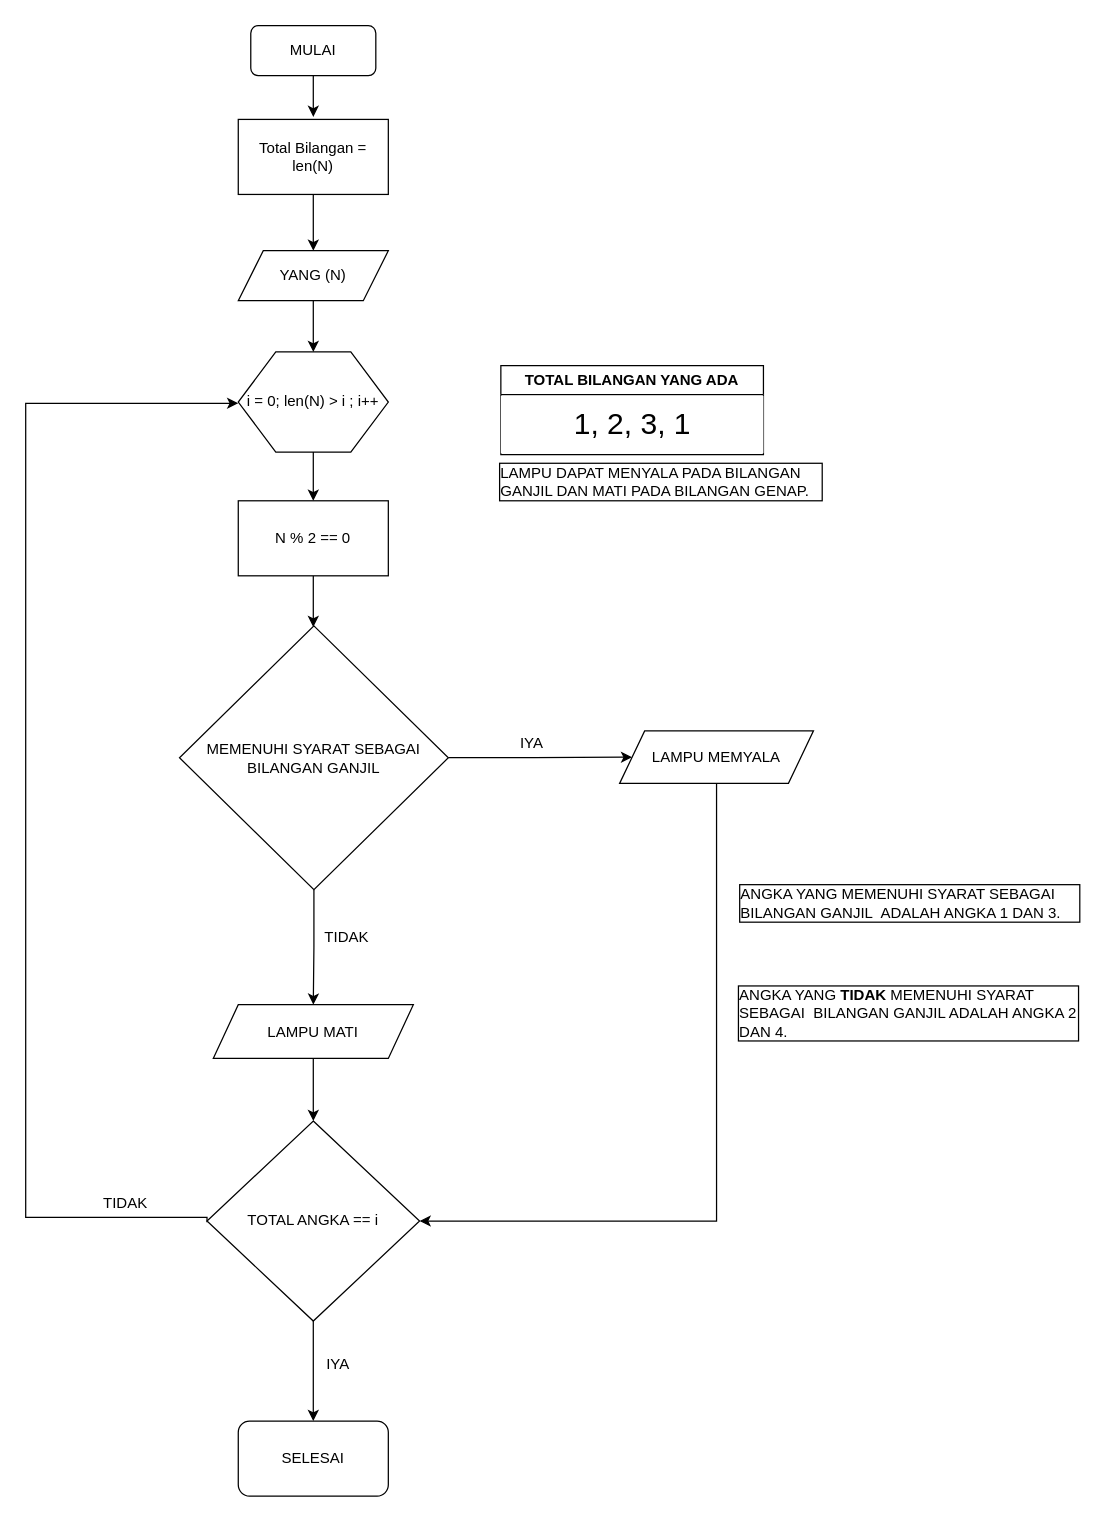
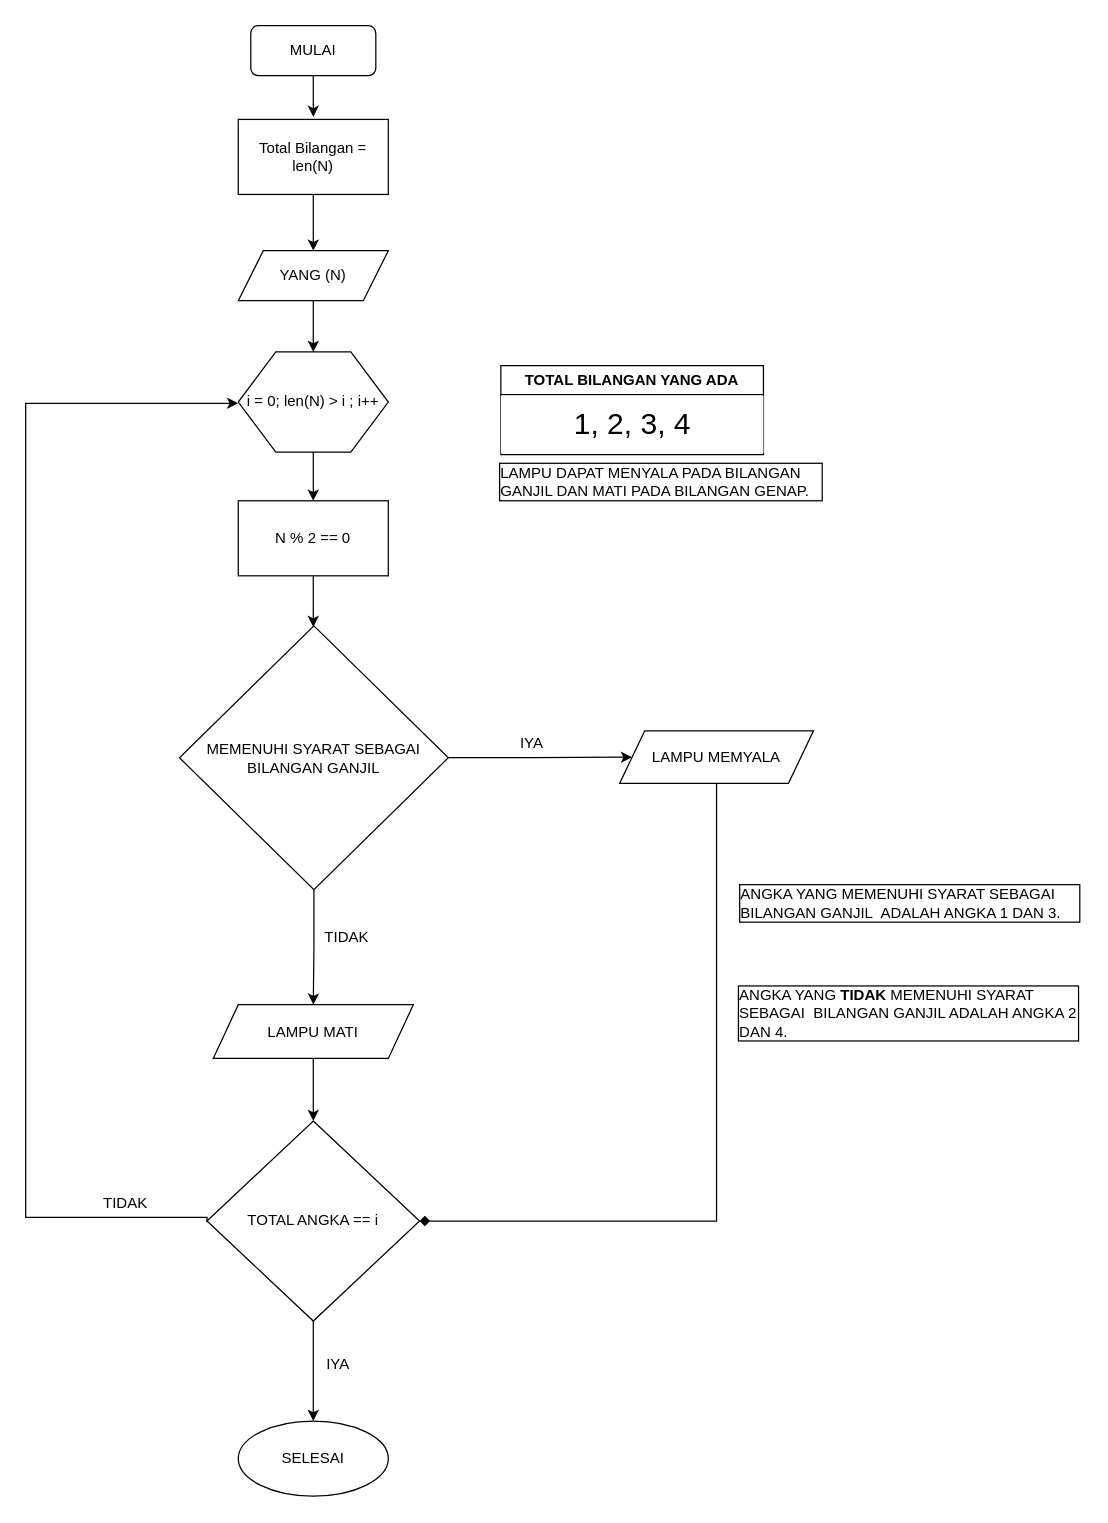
- <mxCell id="7" value="&lt;font style=&quot;font-size: 24px;&quot;&gt;1, 2, 3, 1&lt;/font&gt;" style="text;html=1;align=center;verticalAlign=middle;resizable=1;points=[];autosize=1;strokeColor=none;fillColor=default;labelBorderColor=none;movable=1;rotatable=1;deletable=1;editable=1;locked=0;connectable=1;" parent="6" vertex="1"><mxGeometry y="24" width="210" height="46" as="geometry" /></mxCell>
+ <mxCell id="7" value="&lt;font style=&quot;font-size: 24px;&quot;&gt;1, 2, 3, 4&lt;/font&gt;" style="text;html=1;align=center;verticalAlign=middle;resizable=1;points=[];autosize=1;strokeColor=none;fillColor=default;labelBorderColor=none;movable=1;rotatable=1;deletable=1;editable=1;locked=0;connectable=1;" parent="6" vertex="1"><mxGeometry y="24" width="210" height="46" as="geometry" /></mxCell>
- <mxCell id="16" style="edgeStyle=orthogonalEdgeStyle;rounded=0;orthogonalLoop=1;jettySize=auto;html=1;exitX=0.5;exitY=1;exitDx=0;exitDy=0;entryX=1;entryY=0.5;entryDx=0;entryDy=0;" parent="1" source="17" target="22" edge="1"><mxGeometry relative="1" as="geometry" /></mxCell>
+ <mxCell id="16" style="edgeStyle=orthogonalEdgeStyle;rounded=0;orthogonalLoop=1;jettySize=auto;html=1;exitX=0.5;exitY=1;exitDx=0;exitDy=0;entryX=1;entryY=0.5;entryDx=0;entryDy=0;endArrow=diamond;" parent="1" source="17" target="22" edge="1"><mxGeometry relative="1" as="geometry" /></mxCell>
- <mxCell id="15" value="SELESAI" style="rounded=1;whiteSpace=wrap;html=1;" parent="1" vertex="1"><mxGeometry x="190" y="1136" width="120" height="60" as="geometry" /></mxCell>
+ <mxCell id="15" value="SELESAI" style="ellipse;whiteSpace=wrap;html=1;" parent="1" vertex="1"><mxGeometry x="190" y="1136" width="120" height="60" as="geometry" /></mxCell>
